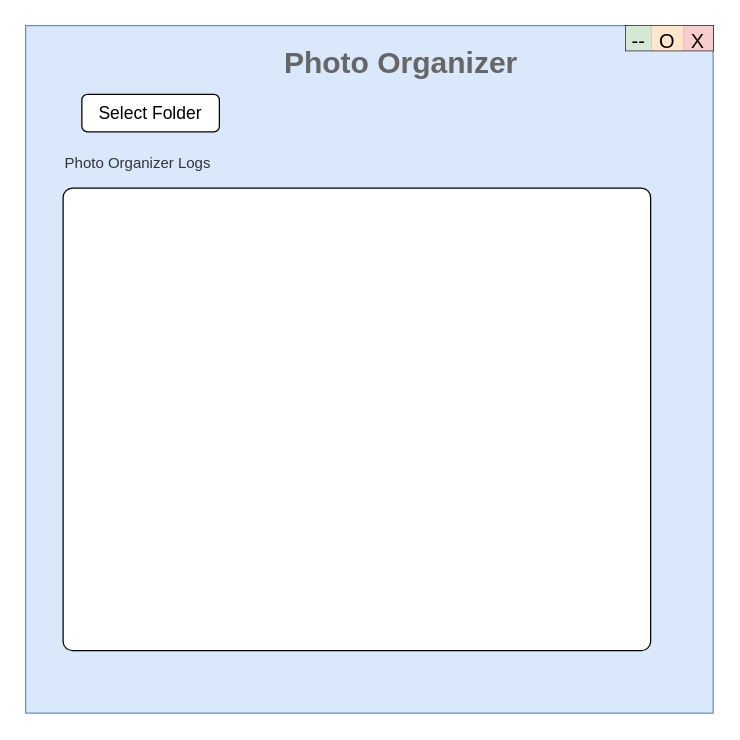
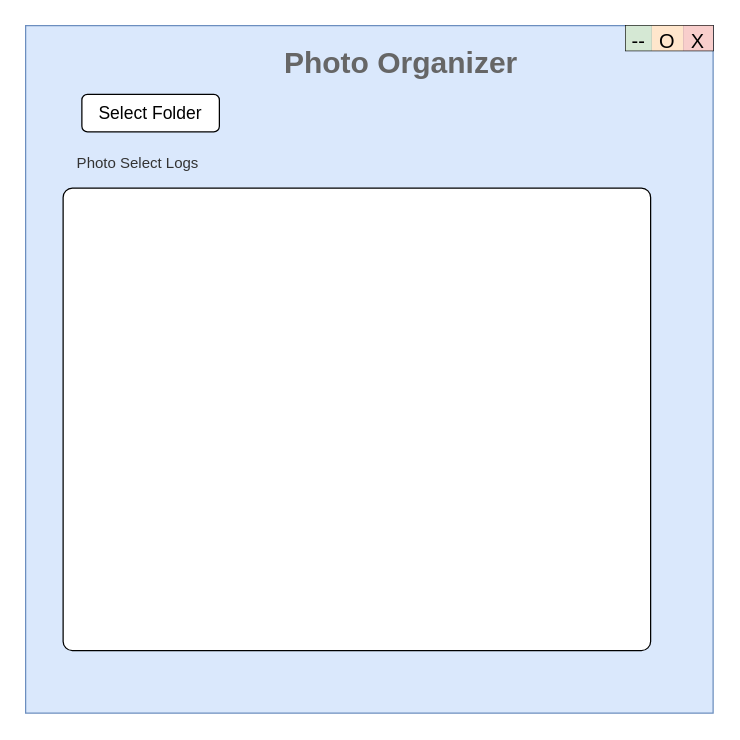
- <mxCell id="6" value="Photo Organizer Logs" style="text;html=1;strokeColor=none;fillColor=none;align=center;verticalAlign=middle;whiteSpace=wrap;overflow=hidden;fontColor=#333333;" parent="1" vertex="1"><mxGeometry x="50" y="120" width="120" height="20" as="geometry" /></mxCell>
+ <mxCell id="6" value="Photo Select Logs" style="text;html=1;strokeColor=none;fillColor=none;align=center;verticalAlign=middle;whiteSpace=wrap;overflow=hidden;fontColor=#333333;" parent="1" vertex="1"><mxGeometry x="50" y="120" width="120" height="20" as="geometry" /></mxCell>
